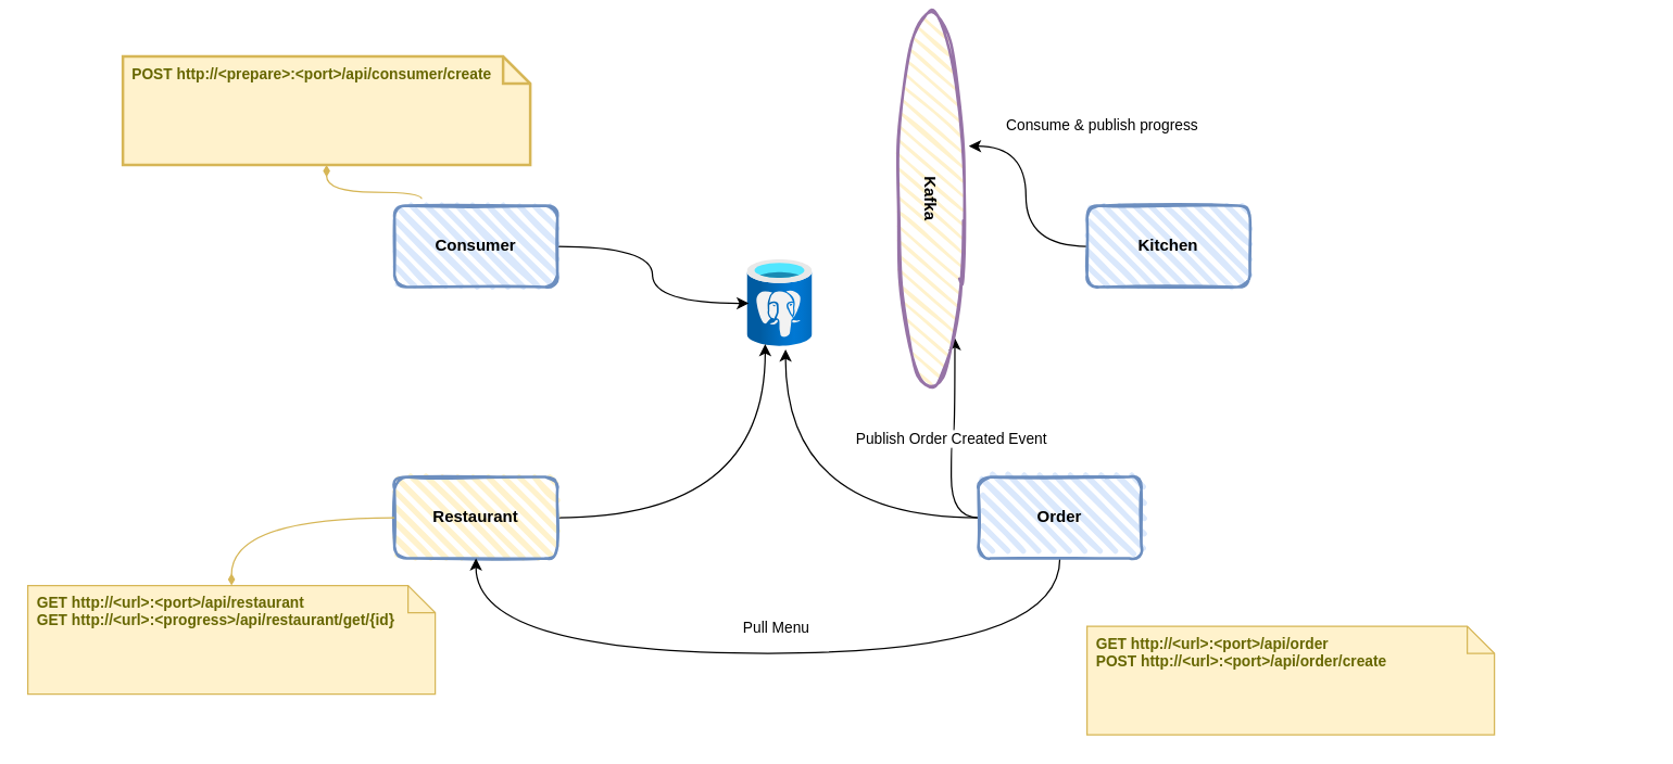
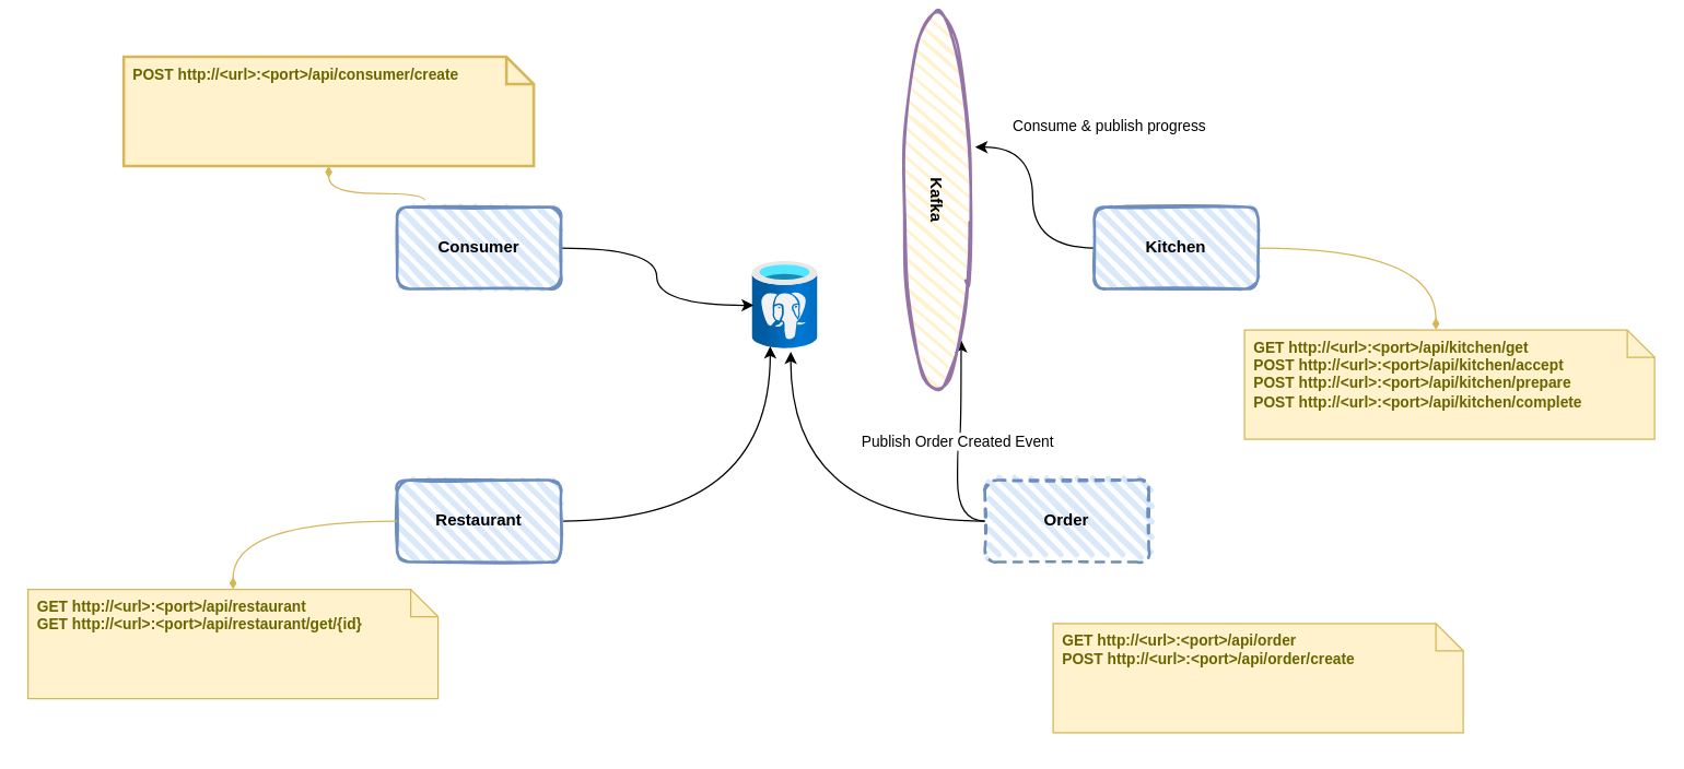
- <mxCell id="18" value="POST http://&amp;lt;prepare&amp;gt;:&amp;lt;port&amp;gt;/api/consumer/create" style="shape=note;strokeWidth=2;fontSize=11;size=20;whiteSpace=wrap;html=1;fillColor=#fff2cc;strokeColor=#d6b656;fontColor=#666600;align=left;fontStyle=1;verticalAlign=top;spacingLeft=5;" vertex="1" parent="1"><mxGeometry x="90" y="20" width="300" height="80" as="geometry" /></mxCell>
+ <mxCell id="18" value="POST http://&amp;lt;url&amp;gt;:&amp;lt;port&amp;gt;/api/consumer/create" style="shape=note;strokeWidth=2;fontSize=11;size=20;whiteSpace=wrap;html=1;fillColor=#fff2cc;strokeColor=#d6b656;fontColor=#666600;align=left;fontStyle=1;verticalAlign=top;spacingLeft=5;" vertex="1" parent="1"><mxGeometry x="90" y="20" width="300" height="80" as="geometry" /></mxCell>
+ <mxCell id="14" style="edgeStyle=orthogonalEdgeStyle;curved=1;rounded=0;orthogonalLoop=1;jettySize=auto;html=1;entryX=0;entryY=0;entryDx=140;entryDy=0;entryPerimeter=0;startArrow=none;startFill=0;endArrow=diamondThin;endFill=1;strokeWidth=1;fontSize=11;fillColor=#fff2cc;strokeColor=#d6b656;exitX=1;exitY=0.5;exitDx=0;exitDy=0;" edge="1" parent="1" source="15" target="22"><mxGeometry relative="1" as="geometry" /></mxCell>
+ <mxCell id="22" value="&lt;div&gt;GET http://&amp;lt;url&amp;gt;:&amp;lt;port&amp;gt;/api/kitchen/get&lt;/div&gt;&lt;div&gt;POST http://&amp;lt;url&amp;gt;:&amp;lt;port&amp;gt;/api/kitchen/accept&amp;nbsp;&lt;/div&gt;&lt;div&gt;POST http://&amp;lt;url&amp;gt;:&amp;lt;port&amp;gt;/api/kitchen/prepare&amp;nbsp;&lt;/div&gt;&lt;div&gt;POST http://&amp;lt;url&amp;gt;:&amp;lt;port&amp;gt;/api/kitchen/complete&amp;nbsp;&lt;/div&gt;" style="shape=note;strokeWidth=1;fontSize=11;size=20;whiteSpace=wrap;html=1;fillColor=#fff2cc;strokeColor=#d6b656;fontColor=#666600;align=left;fontStyle=1;verticalAlign=top;spacingLeft=5;" vertex="1" parent="1"><mxGeometry x="910" y="220" width="300" height="80" as="geometry" /></mxCell>
- <mxCell id="6" value="&lt;b&gt;Restaurant&lt;/b&gt;" style="rounded=1;whiteSpace=wrap;html=1;strokeWidth=2;fillWeight=4;hachureGap=8;hachureAngle=45;fillColor=#fff2cc;sketch=1;strokeColor=#6c8ebf;" vertex="1" parent="1"><mxGeometry x="290" y="330" width="120" height="60" as="geometry" /></mxCell>
+ <mxCell id="6" value="&lt;b&gt;Restaurant&lt;/b&gt;" style="rounded=1;whiteSpace=wrap;html=1;strokeWidth=2;fillWeight=4;hachureGap=8;hachureAngle=45;fillColor=#dae8fc;sketch=1;strokeColor=#6c8ebf;" vertex="1" parent="1"><mxGeometry x="290" y="330" width="120" height="60" as="geometry" /></mxCell>
- <mxCell id="11" value="&lt;b&gt;Order&lt;/b&gt;" style="rounded=1;whiteSpace=wrap;html=1;strokeWidth=2;fillWeight=4;hachureGap=8;hachureAngle=45;fillColor=#dae8fc;sketch=1;strokeColor=#6c8ebf;" vertex="1" parent="1"><mxGeometry x="720" y="330" width="120" height="60" as="geometry" /></mxCell>
+ <mxCell id="11" value="&lt;b&gt;Order&lt;/b&gt;" style="rounded=1;whiteSpace=wrap;html=1;strokeWidth=2;fillWeight=4;hachureGap=8;hachureAngle=45;fillColor=#dae8fc;sketch=1;strokeColor=#6c8ebf;dashed=1;" vertex="1" parent="1"><mxGeometry x="720" y="330" width="120" height="60" as="geometry" /></mxCell>
- <mxCell id="20" value="GET http://&amp;lt;url&amp;gt;:&amp;lt;port&amp;gt;/api/restaurant&lt;br style=&quot;font-size: 11px;&quot;&gt;GET http://&amp;lt;url&amp;gt;:&amp;lt;progress&amp;gt;/api/restaurant/get/{id}&amp;nbsp;" style="shape=note;strokeWidth=1;fontSize=11;size=20;whiteSpace=wrap;html=1;fillColor=#fff2cc;strokeColor=#d6b656;fontColor=#666600;align=left;fontStyle=1;verticalAlign=top;spacingLeft=5;" vertex="1" parent="1"><mxGeometry x="20" y="410" width="300" height="80" as="geometry" /></mxCell>
+ <mxCell id="20" value="GET http://&amp;lt;url&amp;gt;:&amp;lt;port&amp;gt;/api/restaurant&lt;br style=&quot;font-size: 11px;&quot;&gt;GET http://&amp;lt;url&amp;gt;:&amp;lt;port&amp;gt;/api/restaurant/get/{id}&amp;nbsp;" style="shape=note;strokeWidth=1;fontSize=11;size=20;whiteSpace=wrap;html=1;fillColor=#fff2cc;strokeColor=#d6b656;fontColor=#666600;align=left;fontStyle=1;verticalAlign=top;spacingLeft=5;" vertex="1" parent="1"><mxGeometry x="20" y="410" width="300" height="80" as="geometry" /></mxCell>
- <mxCell id="8" style="edgeStyle=orthogonalEdgeStyle;curved=1;rounded=0;orthogonalLoop=1;jettySize=auto;html=1;entryX=0.5;entryY=1;entryDx=0;entryDy=0;exitX=0.5;exitY=1;exitDx=0;exitDy=0;" edge="1" parent="1" source="11" target="6"><mxGeometry relative="1" as="geometry"><Array as="points"><mxPoint x="780" y="460" /><mxPoint x="350" y="460" /></Array></mxGeometry></mxCell>
- <mxCell id="9" value="Pull Menu" style="edgeLabel;html=1;align=center;verticalAlign=middle;resizable=0;points=[];" vertex="1" connectable="0" parent="8"><mxGeometry y="3" relative="1" as="geometry"><mxPoint x="5" y="-23" as="offset" /></mxGeometry></mxCell>
- <mxCell id="21" value="GET http://&amp;lt;url&amp;gt;:&amp;lt;port&amp;gt;/api/order&lt;br style=&quot;font-size: 11px&quot;&gt;POST http://&amp;lt;url&amp;gt;:&amp;lt;port&amp;gt;/api/order/create&amp;nbsp;" style="shape=note;strokeWidth=1;fontSize=11;size=20;whiteSpace=wrap;html=1;fillColor=#fff2cc;strokeColor=#d6b656;fontColor=#666600;align=left;fontStyle=1;verticalAlign=top;spacingLeft=5;" vertex="1" parent="1"><mxGeometry x="800" y="440" width="300" height="80" as="geometry" /></mxCell>
+ <mxCell id="21" value="GET http://&amp;lt;url&amp;gt;:&amp;lt;port&amp;gt;/api/order&lt;br style=&quot;font-size: 11px&quot;&gt;POST http://&amp;lt;url&amp;gt;:&amp;lt;port&amp;gt;/api/order/create&amp;nbsp;" style="shape=note;strokeWidth=1;fontSize=11;size=20;whiteSpace=wrap;html=1;fillColor=#fff2cc;strokeColor=#d6b656;fontColor=#666600;align=left;fontStyle=1;verticalAlign=top;spacingLeft=5;" vertex="1" parent="1"><mxGeometry x="770" y="435" width="300" height="80" as="geometry" /></mxCell>
